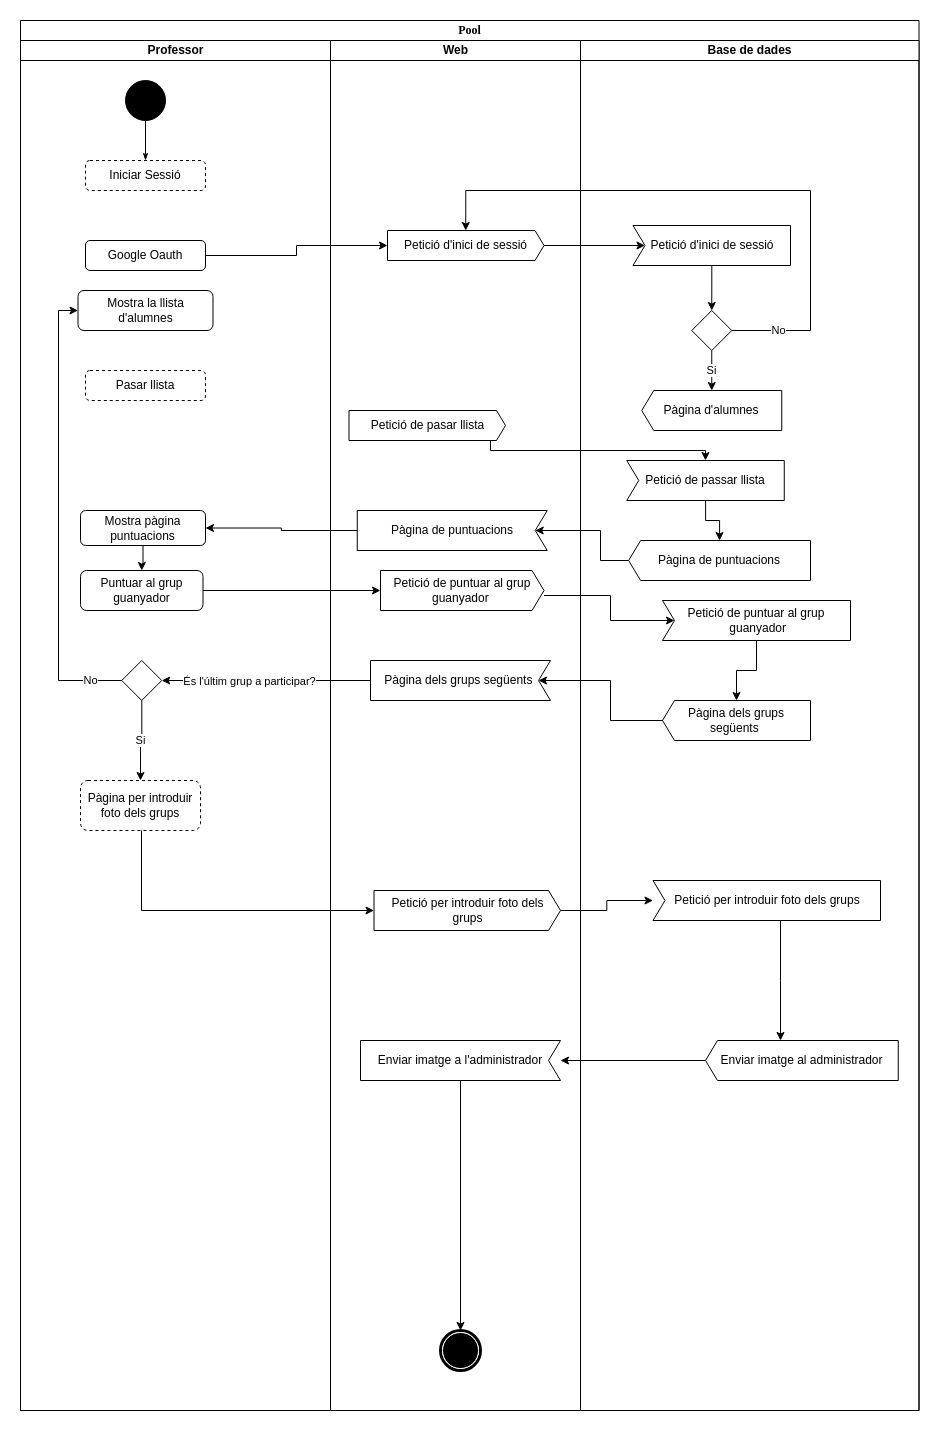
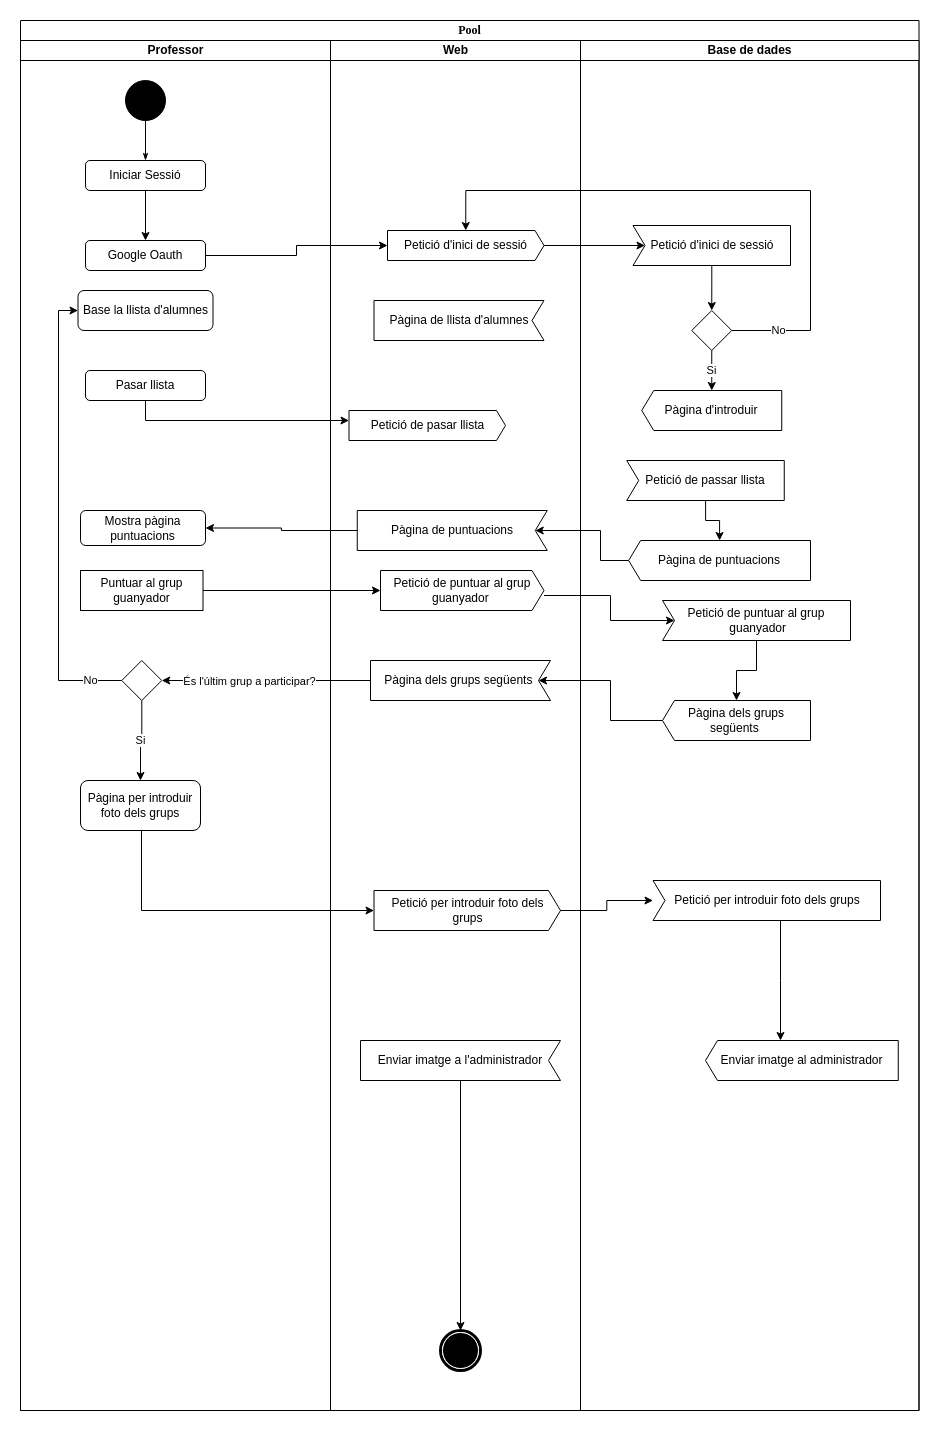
- <mxCell id="6" value="Iniciar Sessió" style="rounded=1;whiteSpace=wrap;html=1;labelBorderColor=none;dashed=1;" vertex="1" parent="3"><mxGeometry x="65" y="120" width="120" height="30" as="geometry" /></mxCell>
+ <mxCell id="6" value="Iniciar Sessió" style="rounded=1;whiteSpace=wrap;html=1;labelBorderColor=none;" vertex="1" parent="3"><mxGeometry x="65" y="120" width="120" height="30" as="geometry" /></mxCell>
+ <mxCell id="8" value="" style="edgeStyle=orthogonalEdgeStyle;rounded=0;orthogonalLoop=1;jettySize=auto;html=1;" edge="1" parent="3" source="6" target="7"><mxGeometry relative="1" as="geometry" /></mxCell>
- <mxCell id="12" value="Mostra la llista d'alumnes" style="rounded=1;whiteSpace=wrap;html=1;labelBorderColor=none;" vertex="1" parent="3"><mxGeometry x="57.5" y="250" width="135" height="40" as="geometry" /></mxCell>
+ <mxCell id="12" value="Base la llista d'alumnes" style="rounded=1;whiteSpace=wrap;html=1;labelBorderColor=none;" vertex="1" parent="3"><mxGeometry x="57.5" y="250" width="135" height="40" as="geometry" /></mxCell>
+ <mxCell id="20" value="Pàgina de llista d'alumnes" style="shape=mxgraph.sysml.accEvent;flipH=1;whiteSpace=wrap;align=center;labelBorderColor=none;" vertex="1" parent="18"><mxGeometry x="43.5" y="260" width="170" height="40" as="geometry" /></mxCell>
- <mxCell id="9" value="Pasar llista" style="rounded=1;whiteSpace=wrap;html=1;labelBorderColor=none;dashed=1;" vertex="1" parent="3"><mxGeometry x="65" y="330" width="120" height="30" as="geometry" /></mxCell>
+ <mxCell id="9" value="Pasar llista" style="rounded=1;whiteSpace=wrap;html=1;labelBorderColor=none;" vertex="1" parent="3"><mxGeometry x="65" y="330" width="120" height="30" as="geometry" /></mxCell>
- <mxCell id="33" value="Pàgina d'alumnes" style="shape=mxgraph.sysml.sendSigAct;whiteSpace=wrap;align=center;labelBorderColor=none;flipH=1;" vertex="1" parent="29"><mxGeometry x="61.25" y="350" width="140" height="40" as="geometry" /></mxCell>
+ <mxCell id="33" value="Pàgina d'introduir" style="shape=mxgraph.sysml.sendSigAct;whiteSpace=wrap;align=center;labelBorderColor=none;flipH=1;" vertex="1" parent="29"><mxGeometry x="61.25" y="350" width="140" height="40" as="geometry" /></mxCell>
+ <mxCell id="50" style="edgeStyle=orthogonalEdgeStyle;rounded=0;orthogonalLoop=1;jettySize=auto;html=1;" edge="1" parent="2" source="9" target="21"><mxGeometry relative="1" as="geometry"><mxPoint x="280" y="390" as="targetPoint" /><Array as="points"><mxPoint x="125" y="400" /></Array></mxGeometry></mxCell>
- <mxCell id="48" style="edgeStyle=orthogonalEdgeStyle;rounded=0;orthogonalLoop=1;jettySize=auto;html=1;entryX=0.5;entryY=0;entryDx=0;entryDy=0;entryPerimeter=0;" edge="1" parent="2" source="21" target="36"><mxGeometry relative="1" as="geometry"><Array as="points"><mxPoint x="470" y="430" /><mxPoint x="685" y="430" /></Array></mxGeometry></mxCell>
- <mxCell id="10" style="edgeStyle=orthogonalEdgeStyle;rounded=0;orthogonalLoop=1;jettySize=auto;html=1;entryX=0.5;entryY=0;entryDx=0;entryDy=0;" edge="1" parent="3" source="11" target="13"><mxGeometry relative="1" as="geometry" /></mxCell>
- <mxCell id="13" value="Puntuar al grup guanyador" style="rounded=1;whiteSpace=wrap;html=1;labelBorderColor=none;" vertex="1" parent="3"><mxGeometry x="60" y="530" width="122.5" height="40" as="geometry" /></mxCell>
+ <mxCell id="13" value="Puntuar al grup guanyador" style="whiteSpace=wrap;html=1;labelBorderColor=none;rounded=0;" vertex="1" parent="3"><mxGeometry x="60" y="530" width="122.5" height="40" as="geometry" /></mxCell>
- <mxCell id="17" value="Pàgina per introduir foto dels grups" style="rounded=1;whiteSpace=wrap;html=1;labelBorderColor=none;dashed=1;" vertex="1" parent="3"><mxGeometry x="60" y="740" width="120" height="50" as="geometry" /></mxCell>
+ <mxCell id="17" value="Pàgina per introduir foto dels grups" style="rounded=1;whiteSpace=wrap;html=1;labelBorderColor=none;" vertex="1" parent="3"><mxGeometry x="60" y="740" width="120" height="50" as="geometry" /></mxCell>
- <mxCell id="56" style="edgeStyle=orthogonalEdgeStyle;rounded=0;orthogonalLoop=1;jettySize=auto;html=1;" edge="1" parent="2" source="42" target="27"><mxGeometry relative="1" as="geometry" /></mxCell>
